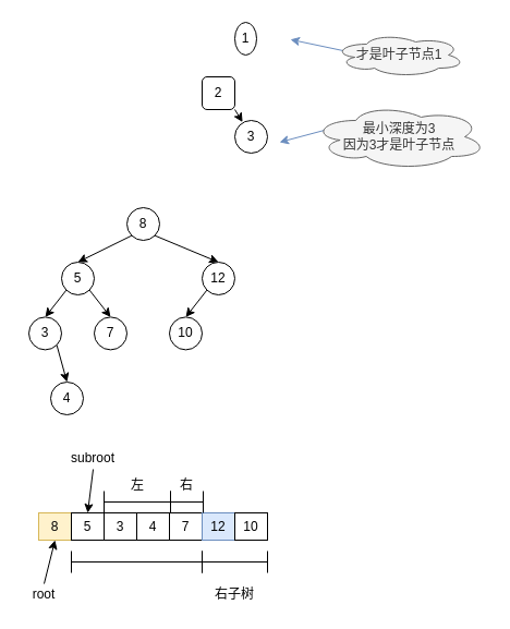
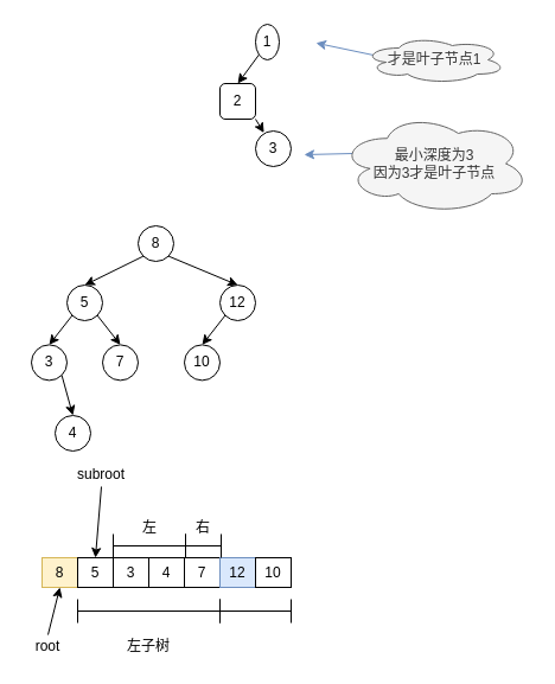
+ <mxCell id="2" style="rounded=1;orthogonalLoop=1;jettySize=auto;html=1;exitX=0;exitY=1;exitDx=0;exitDy=0;entryX=0.5;entryY=0;entryDx=0;entryDy=0;" parent="1" source="3" target="5" edge="1"><mxGeometry relative="1" as="geometry" /></mxCell>
- <mxCell id="10" value="最小深度为3&lt;br&gt;因为3才是叶子节点" style="ellipse;shape=cloud;whiteSpace=wrap;html=1;fillColor=#f5f5f5;strokeColor=#666666;fontColor=#333333;" parent="1" vertex="1"><mxGeometry x="286" y="95" width="160" height="60" as="geometry" /></mxCell>
+ <mxCell id="10" value="最小深度为3&lt;br&gt;因为3才是叶子节点" style="ellipse;shape=cloud;whiteSpace=wrap;html=1;fillColor=#f5f5f5;strokeColor=#666666;fontColor=#333333;" parent="1" vertex="1"><mxGeometry x="286" y="95" width="160" height="85" as="geometry" /></mxCell>
- <mxCell id="38" value="subroot" style="text;html=1;strokeColor=none;fillColor=none;align=center;verticalAlign=middle;whiteSpace=wrap;rounded=0;" vertex="1" parent="1"><mxGeometry x="65" y="410" width="40" height="20" as="geometry" /></mxCell>
+ <mxCell id="38" value="subroot" style="text;html=1;strokeColor=none;fillColor=none;align=center;verticalAlign=middle;whiteSpace=wrap;rounded=0;" vertex="1" parent="1"><mxGeometry x="65" y="390" width="40" height="20" as="geometry" /></mxCell>
+ <mxCell id="34" value="左子树" style="text;html=1;strokeColor=none;fillColor=none;align=center;verticalAlign=middle;whiteSpace=wrap;rounded=0;" vertex="1" parent="1"><mxGeometry x="105" y="535" width="40" height="20" as="geometry" /></mxCell>
- <mxCell id="36" value="右子树" style="text;html=1;strokeColor=none;fillColor=none;align=center;verticalAlign=middle;whiteSpace=wrap;rounded=0;" vertex="1" parent="1"><mxGeometry x="195" y="535" width="40" height="20" as="geometry" /></mxCell>
